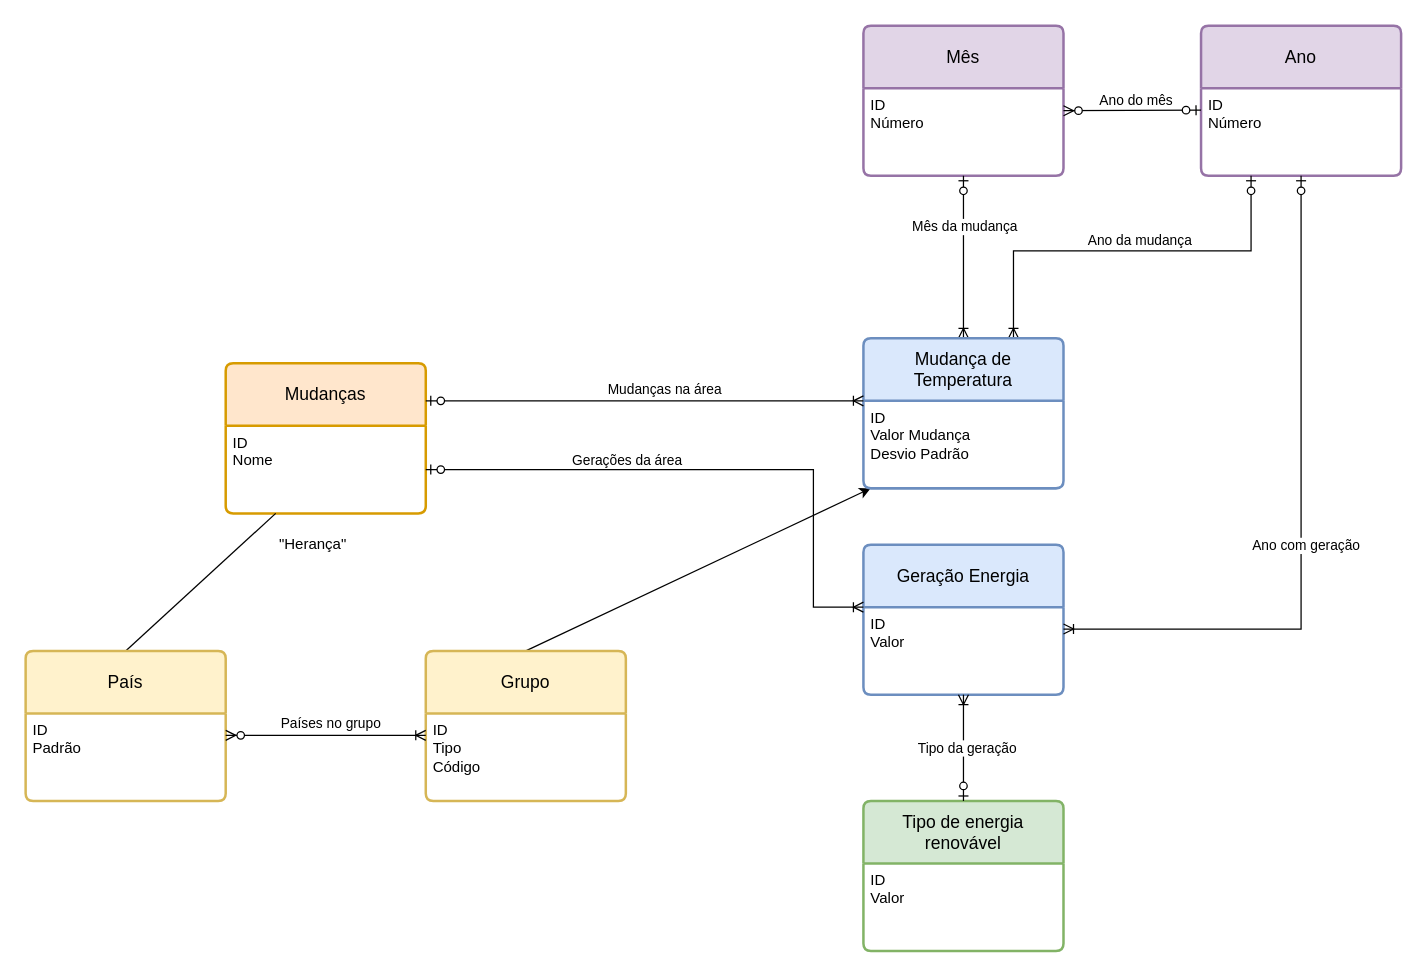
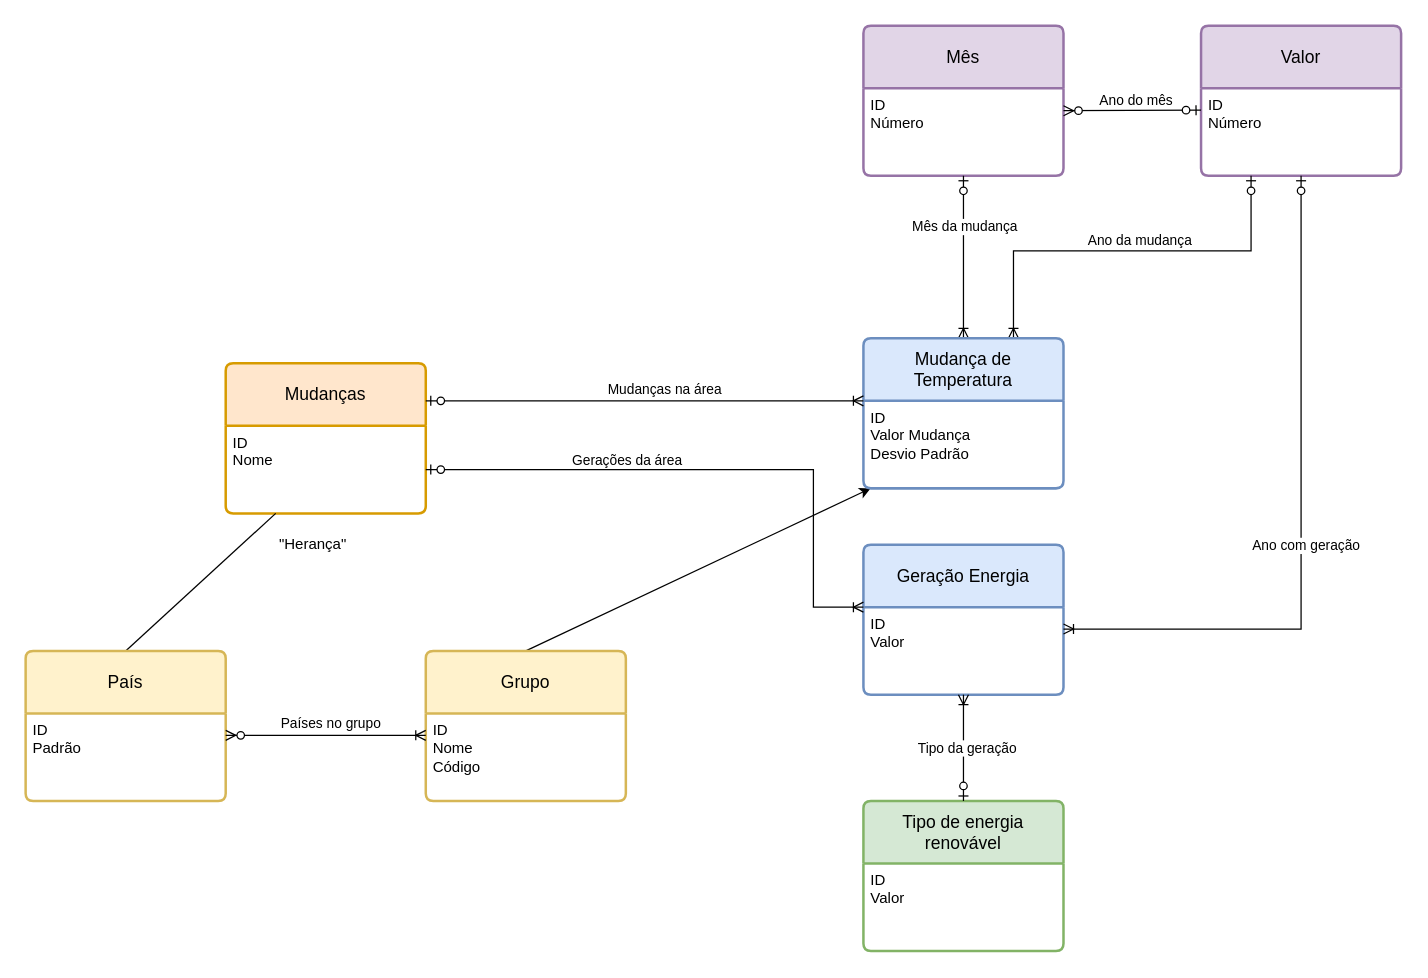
- <mxCell id="12" value="Ano" style="swimlane;childLayout=stackLayout;horizontal=1;startSize=50;horizontalStack=0;rounded=1;fontSize=14;fontStyle=0;strokeWidth=2;resizeParent=0;resizeLast=1;shadow=0;dashed=0;align=center;arcSize=4;whiteSpace=wrap;html=1;fillColor=#e1d5e7;strokeColor=#9673a6;" vertex="1" parent="1"><mxGeometry x="960" y="20" width="160" height="120" as="geometry" /></mxCell>
+ <mxCell id="12" value="Valor" style="swimlane;childLayout=stackLayout;horizontal=1;startSize=50;horizontalStack=0;rounded=1;fontSize=14;fontStyle=0;strokeWidth=2;resizeParent=0;resizeLast=1;shadow=0;dashed=0;align=center;arcSize=4;whiteSpace=wrap;html=1;fillColor=#e1d5e7;strokeColor=#9673a6;" vertex="1" parent="1"><mxGeometry x="960" y="20" width="160" height="120" as="geometry" /></mxCell>
- <mxCell id="9" value="&lt;div&gt;ID&lt;/div&gt;&lt;div&gt;Tipo&lt;/div&gt;&lt;div&gt;Código&lt;br&gt;&lt;/div&gt;" style="align=left;strokeColor=none;fillColor=none;spacingLeft=4;spacingRight=4;fontSize=12;verticalAlign=top;resizable=0;rotatable=0;part=1;html=1;whiteSpace=wrap;" vertex="1" parent="8"><mxGeometry y="50" width="160" height="70" as="geometry" /></mxCell>
+ <mxCell id="9" value="&lt;div&gt;ID&lt;/div&gt;&lt;div&gt;Nome&lt;/div&gt;&lt;div&gt;Código&lt;br&gt;&lt;/div&gt;" style="align=left;strokeColor=none;fillColor=none;spacingLeft=4;spacingRight=4;fontSize=12;verticalAlign=top;resizable=0;rotatable=0;part=1;html=1;whiteSpace=wrap;" vertex="1" parent="8"><mxGeometry y="50" width="160" height="70" as="geometry" /></mxCell>
